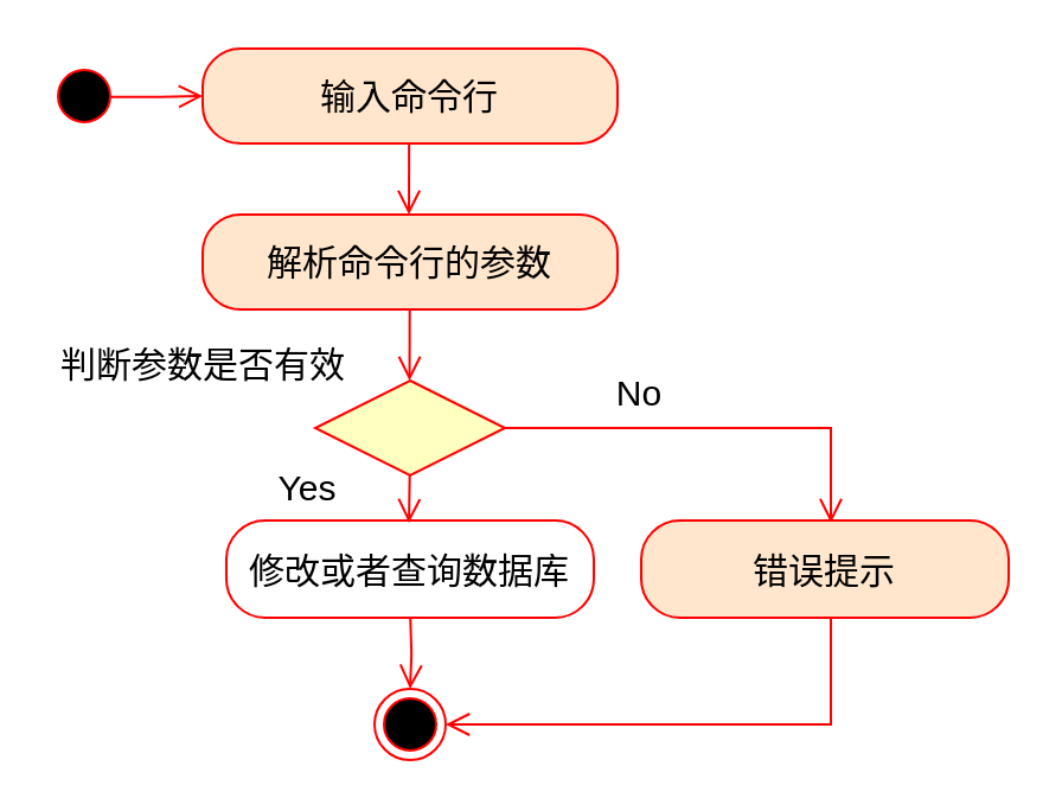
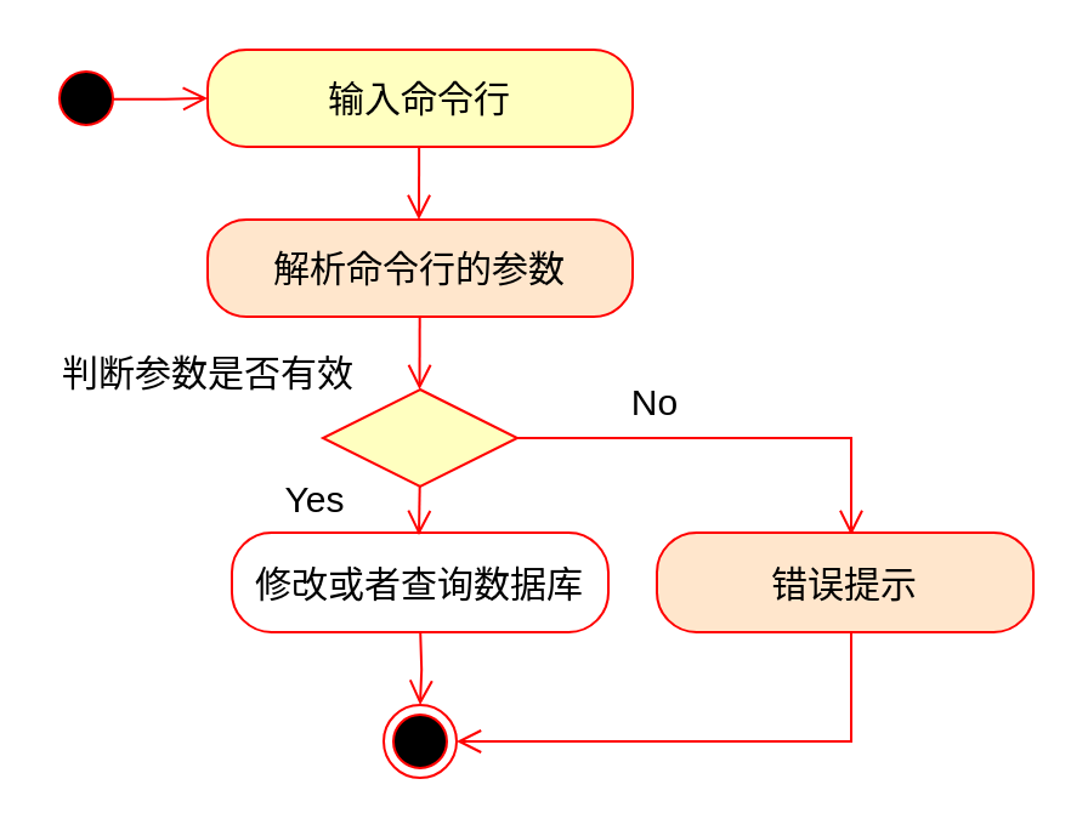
- <mxCell id="4" value="输入命令行" style="rounded=1;whiteSpace=wrap;html=1;arcSize=40;fontColor=#000000;fillColor=#ffe6cc;strokeColor=#ff0000;fontSize=15;" vertex="1" parent="1"><mxGeometry x="85" y="20" width="175" height="40" as="geometry" /></mxCell>
+ <mxCell id="4" value="输入命令行" style="rounded=1;whiteSpace=wrap;html=1;arcSize=40;fontColor=#000000;fillColor=#ffffc0;strokeColor=#ff0000;fontSize=15;" vertex="1" parent="1"><mxGeometry x="85" y="20" width="175" height="40" as="geometry" /></mxCell>
